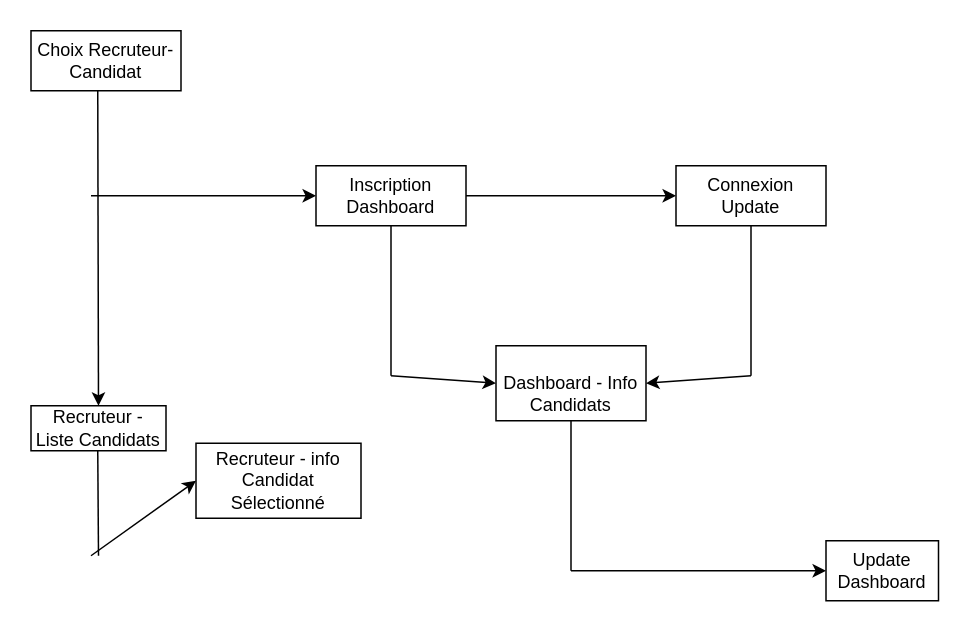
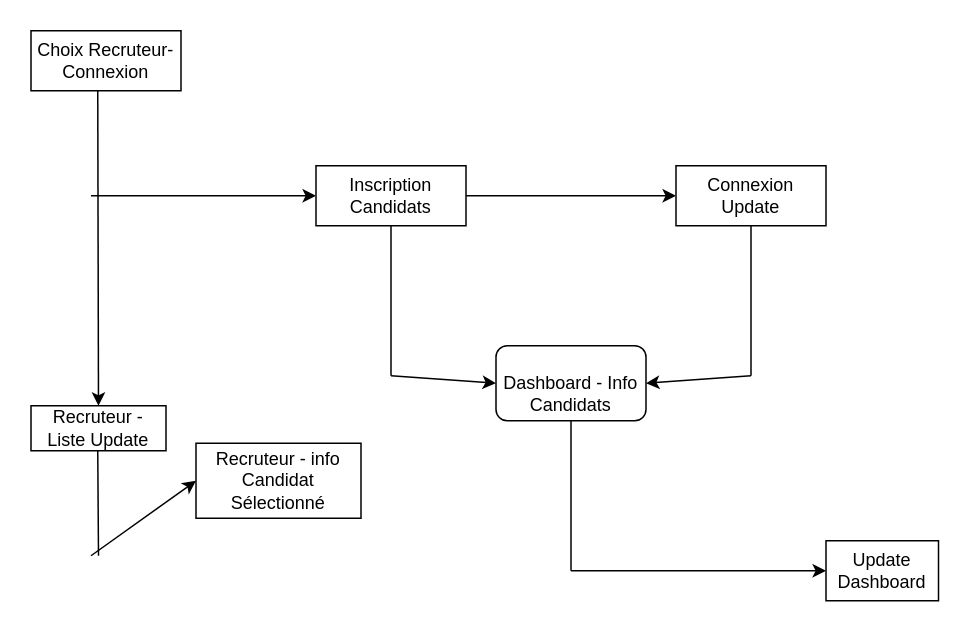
- <mxCell id="2" value="Choix Recruteur- Candidat" style="rounded=0;whiteSpace=wrap;html=1;" vertex="1" parent="1"><mxGeometry x="20" y="20" width="100" height="40" as="geometry" /></mxCell>
+ <mxCell id="2" value="Choix Recruteur- Connexion" style="rounded=0;whiteSpace=wrap;html=1;" vertex="1" parent="1"><mxGeometry x="20" y="20" width="100" height="40" as="geometry" /></mxCell>
- <mxCell id="10" value="Inscription Dashboard" style="rounded=0;whiteSpace=wrap;html=1;" vertex="1" parent="1"><mxGeometry x="210" y="110" width="100" height="40" as="geometry" /></mxCell>
+ <mxCell id="10" value="Inscription Candidats" style="rounded=0;whiteSpace=wrap;html=1;" vertex="1" parent="1"><mxGeometry x="210" y="110" width="100" height="40" as="geometry" /></mxCell>
- <mxCell id="14" value="&lt;br&gt;Dashboard - Info Candidats" style="rounded=0;whiteSpace=wrap;html=1;" vertex="1" parent="1"><mxGeometry x="330" y="230" width="100" height="50" as="geometry" /></mxCell>
+ <mxCell id="14" value="&lt;br&gt;Dashboard - Info Candidats" style="whiteSpace=wrap;html=1;rounded=1;" vertex="1" parent="1"><mxGeometry x="330" y="230" width="100" height="50" as="geometry" /></mxCell>
- <mxCell id="3" value="Recruteur - Liste Candidats" style="rounded=0;whiteSpace=wrap;html=1;" vertex="1" parent="1"><mxGeometry x="20" y="270" width="90" height="30" as="geometry" /></mxCell>
+ <mxCell id="3" value="Recruteur - Liste Update" style="rounded=0;whiteSpace=wrap;html=1;" vertex="1" parent="1"><mxGeometry x="20" y="270" width="90" height="30" as="geometry" /></mxCell>
